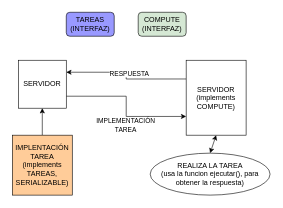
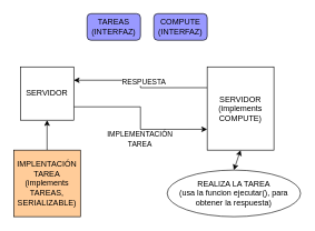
- <mxCell id="11" value="TAREAS&lt;br&gt;(INTERFAZ)" style="rounded=1;whiteSpace=wrap;html=1;fillColor=#9999FF;" vertex="1" parent="1"><mxGeometry x="110" y="20" width="80" height="40" as="geometry" /></mxCell>
+ <mxCell id="11" value="TAREAS&lt;br&gt;(INTERFAZ)" style="rounded=1;whiteSpace=wrap;html=1;fillColor=#9999FF;" vertex="1" parent="1"><mxGeometry x="130" y="20" width="80" height="40" as="geometry" /></mxCell>
- <mxCell id="12" value="COMPUTE (INTERFAZ)" style="rounded=1;whiteSpace=wrap;html=1;fillColor=#d5e8d4;" vertex="1" parent="1"><mxGeometry x="230" y="20" width="80" height="40" as="geometry" /></mxCell>
+ <mxCell id="12" value="COMPUTE (INTERFAZ)" style="rounded=1;whiteSpace=wrap;html=1;fillColor=#9999FF;" vertex="1" parent="1"><mxGeometry x="230" y="20" width="80" height="40" as="geometry" /></mxCell>
